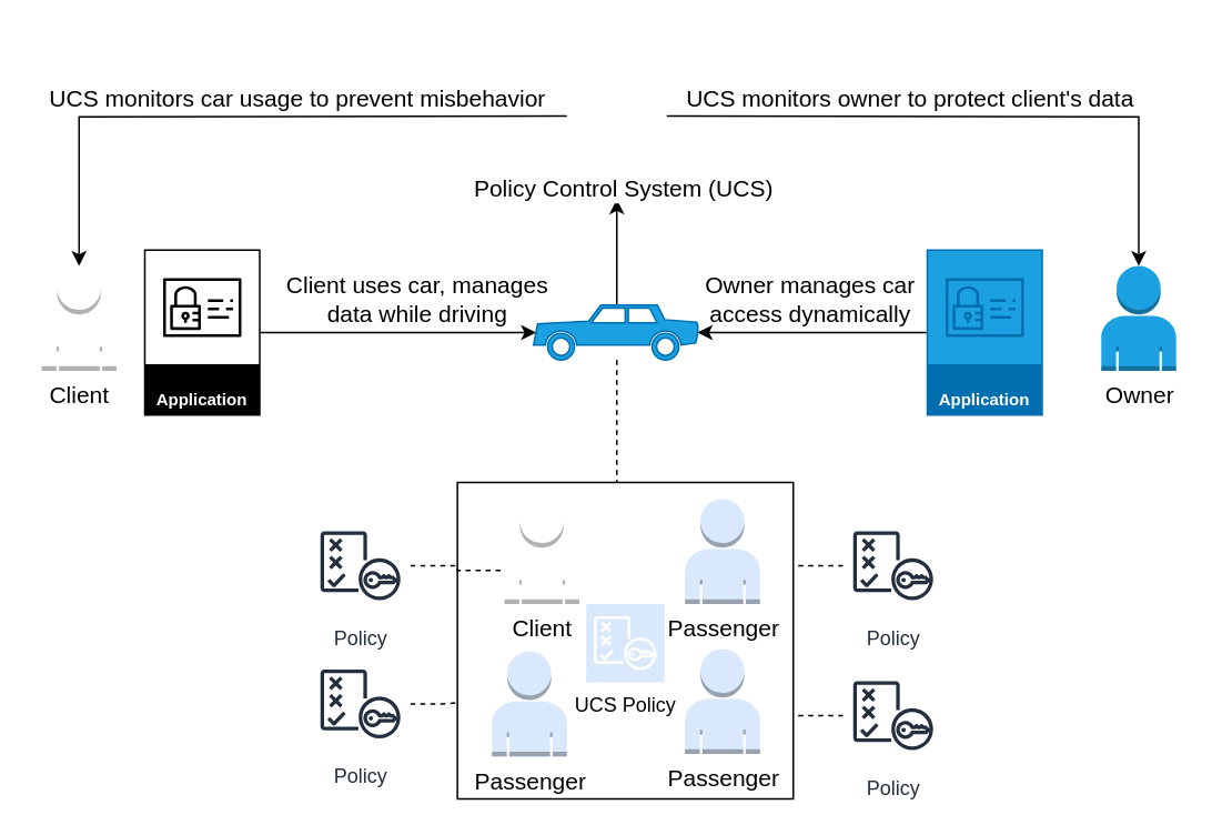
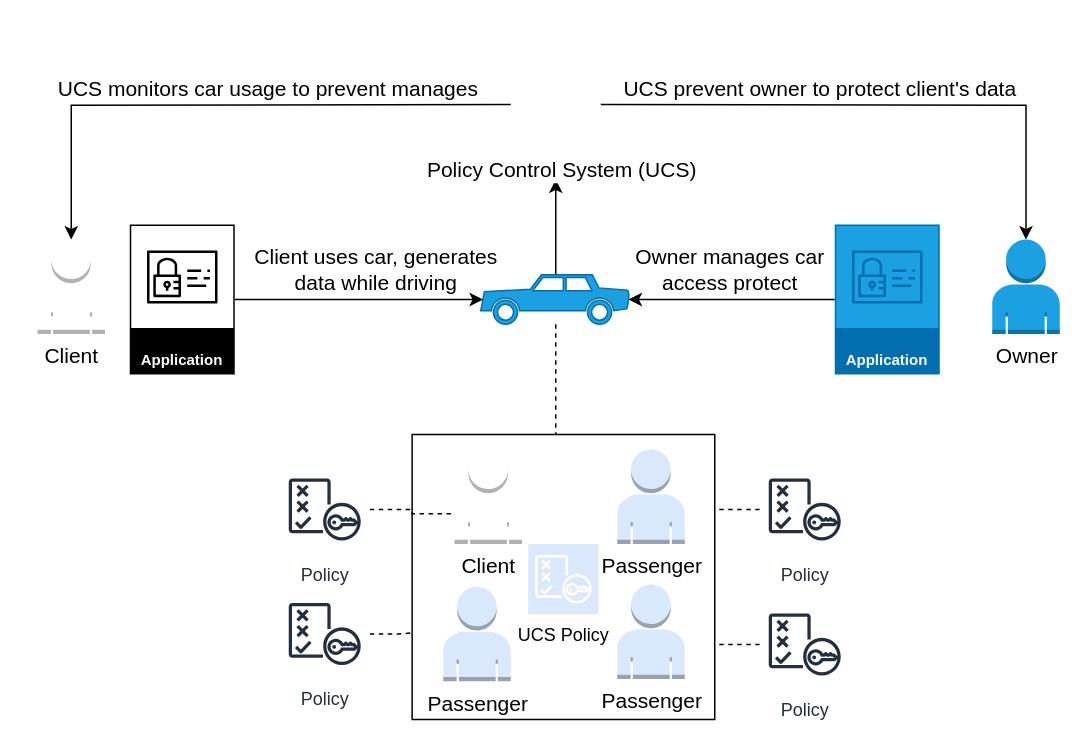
- <mxCell id="15" value="&lt;font style=&quot;font-size: 14px&quot;&gt;UCS monitors car usage to prevent misbehavior&amp;nbsp;&lt;/font&gt;" style="text;html=1;align=center;verticalAlign=middle;resizable=0;points=[];autosize=1;" parent="1" vertex="1"><mxGeometry x="20" y="49" width="320" height="20" as="geometry" /></mxCell>
+ <mxCell id="15" value="&lt;font style=&quot;font-size: 14px&quot;&gt;UCS monitors car usage to prevent manages&amp;nbsp;&lt;/font&gt;" style="text;html=1;align=center;verticalAlign=middle;resizable=0;points=[];autosize=1;" parent="1" vertex="1"><mxGeometry x="20" y="49" width="320" height="20" as="geometry" /></mxCell>
- <mxCell id="16" value="&lt;font style=&quot;font-size: 14px&quot;&gt;UCS monitors owner to protect client's data&lt;br&gt;&lt;/font&gt;" style="text;html=1;align=center;verticalAlign=middle;resizable=0;points=[];autosize=1;" parent="1" vertex="1"><mxGeometry x="406" y="49" width="280" height="20" as="geometry" /></mxCell>
+ <mxCell id="16" value="&lt;font style=&quot;font-size: 14px&quot;&gt;UCS prevent owner to protect client's data&lt;br&gt;&lt;/font&gt;" style="text;html=1;align=center;verticalAlign=middle;resizable=0;points=[];autosize=1;" parent="1" vertex="1"><mxGeometry x="406" y="49" width="280" height="20" as="geometry" /></mxCell>
- <mxCell id="17" value="&lt;font style=&quot;font-size: 14px&quot;&gt;Client uses car, manages &lt;br&gt;data while driving&lt;/font&gt;" style="text;html=1;align=center;verticalAlign=middle;resizable=0;points=[];autosize=1;" parent="1" vertex="1"><mxGeometry x="160" y="159" width="180" height="40" as="geometry" /></mxCell>
+ <mxCell id="17" value="&lt;font style=&quot;font-size: 14px&quot;&gt;Client uses car, generates &lt;br&gt;data while driving&lt;/font&gt;" style="text;html=1;align=center;verticalAlign=middle;resizable=0;points=[];autosize=1;" parent="1" vertex="1"><mxGeometry x="160" y="159" width="180" height="40" as="geometry" /></mxCell>
- <mxCell id="18" value="&lt;font style=&quot;font-size: 14px&quot;&gt;Owner manages car&lt;br&gt;access dynamically&lt;/font&gt;" style="text;html=1;align=center;verticalAlign=middle;resizable=0;points=[];autosize=1;" parent="1" vertex="1"><mxGeometry x="416" y="159" width="140" height="40" as="geometry" /></mxCell>
+ <mxCell id="18" value="&lt;font style=&quot;font-size: 14px&quot;&gt;Owner manages car&lt;br&gt;access protect&lt;/font&gt;" style="text;html=1;align=center;verticalAlign=middle;resizable=0;points=[];autosize=1;" parent="1" vertex="1"><mxGeometry x="416" y="159" width="140" height="40" as="geometry" /></mxCell>
